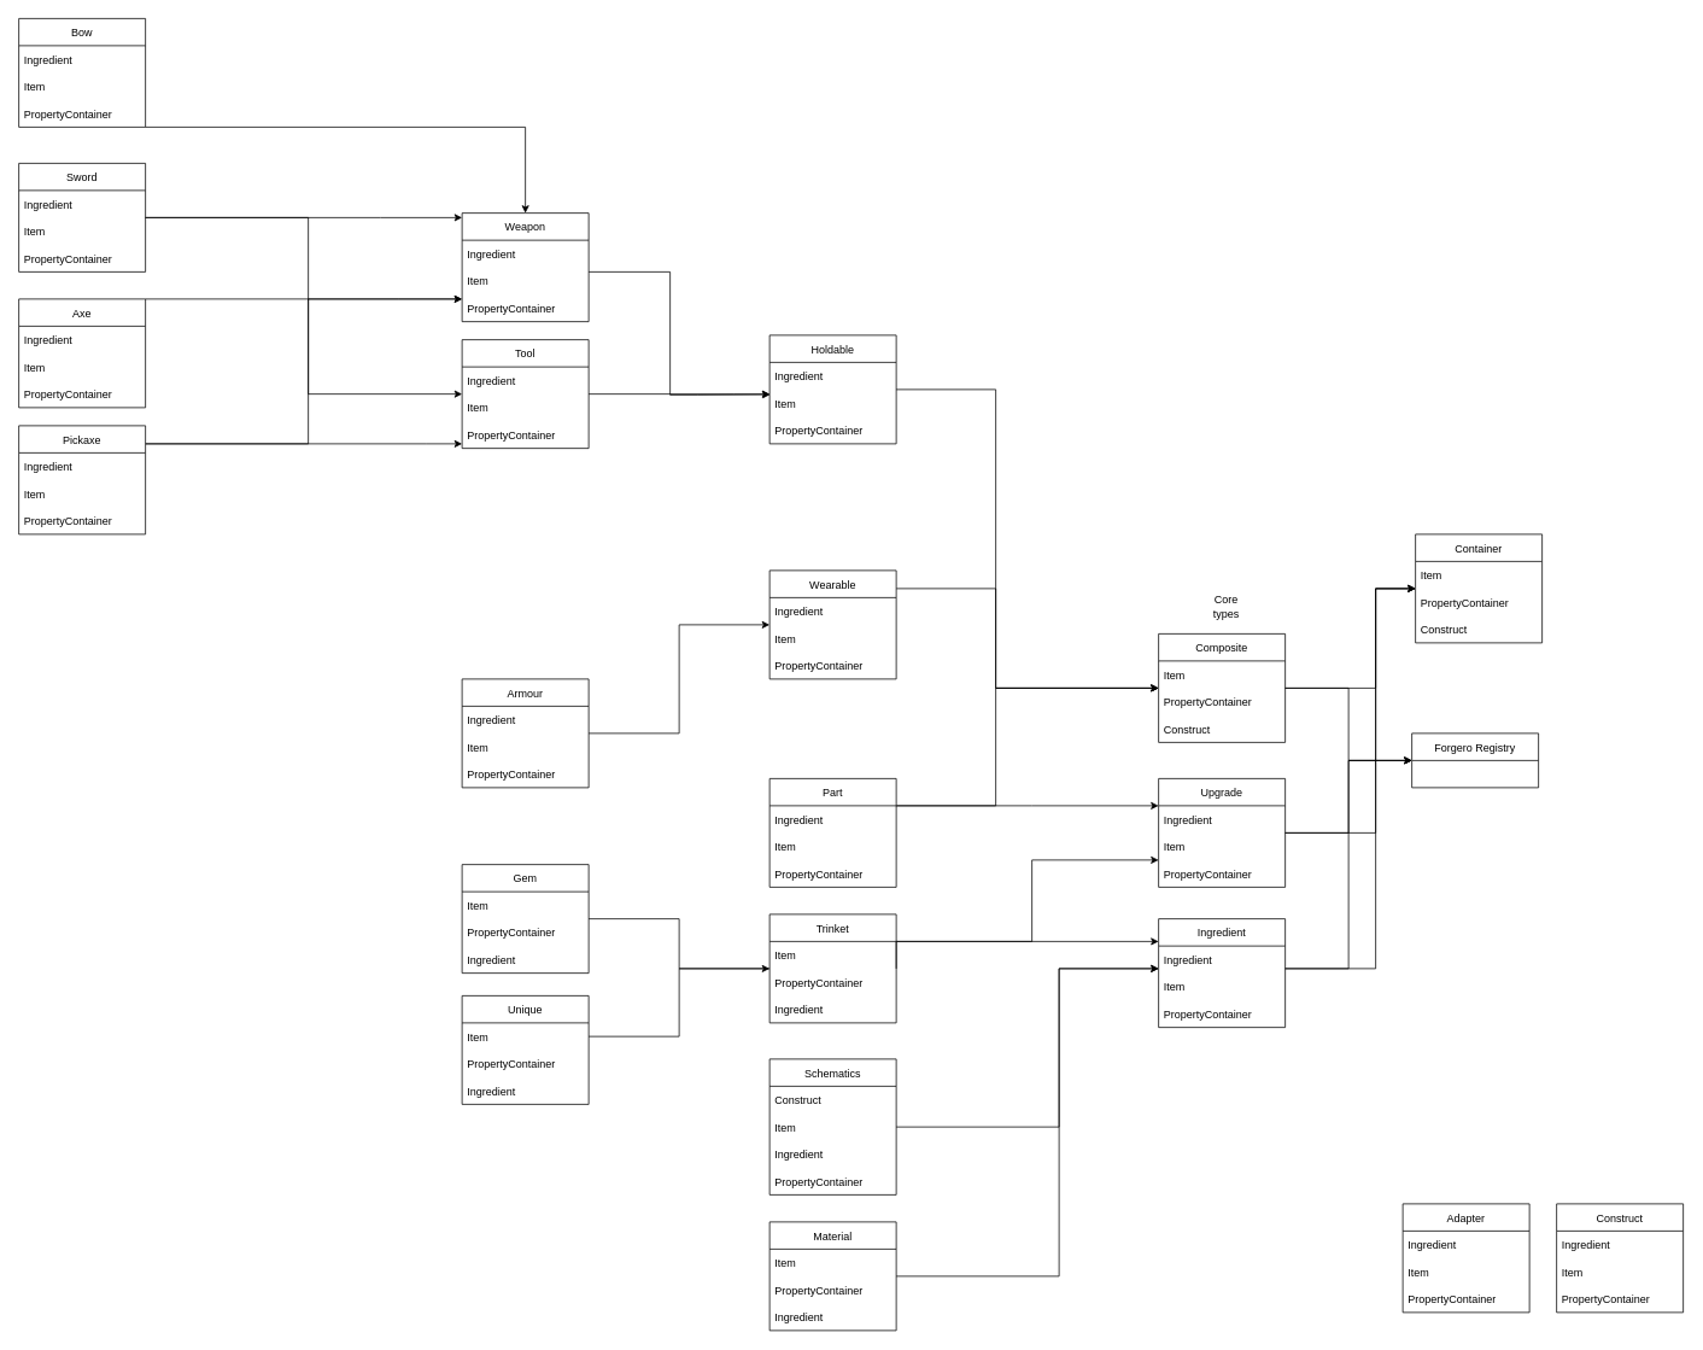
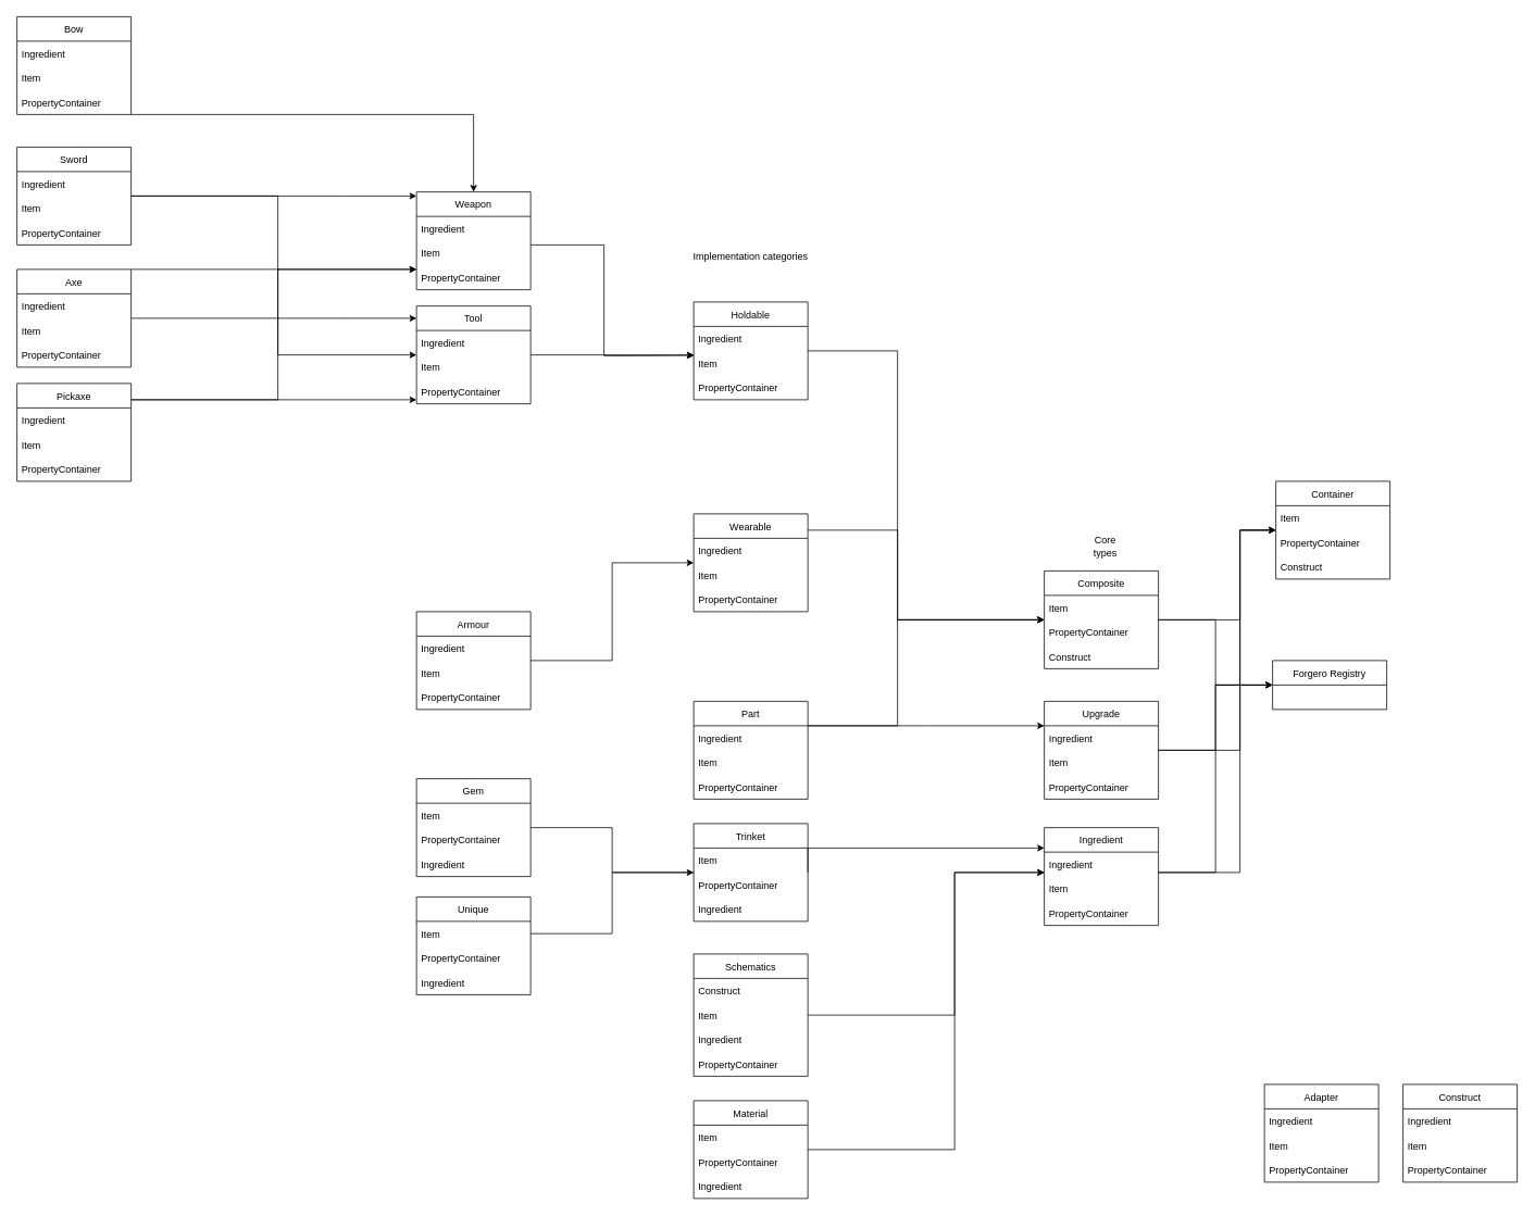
+ <mxCell id="103" value="Implementation categories" style="text;html=1;strokeColor=none;fillColor=none;align=center;verticalAlign=middle;whiteSpace=wrap;rounded=0;" parent="1" vertex="1"><mxGeometry x="840" y="300" width="160" height="30" as="geometry" /></mxCell>
+ <mxCell id="92" style="edgeStyle=orthogonalEdgeStyle;rounded=0;orthogonalLoop=1;jettySize=auto;html=1;" parent="1" source="93" target="55" edge="1"><mxGeometry relative="1" as="geometry"><Array as="points"><mxPoint x="420" y="390" /><mxPoint x="420" y="390" /></Array></mxGeometry></mxCell>
- <mxCell id="39" style="edgeStyle=orthogonalEdgeStyle;rounded=0;orthogonalLoop=1;jettySize=auto;html=1;" parent="1" source="40" target="29" edge="1"><mxGeometry relative="1" as="geometry"><Array as="points"><mxPoint x="1140" y="1040" /><mxPoint x="1140" y="950" /></Array></mxGeometry></mxCell>
